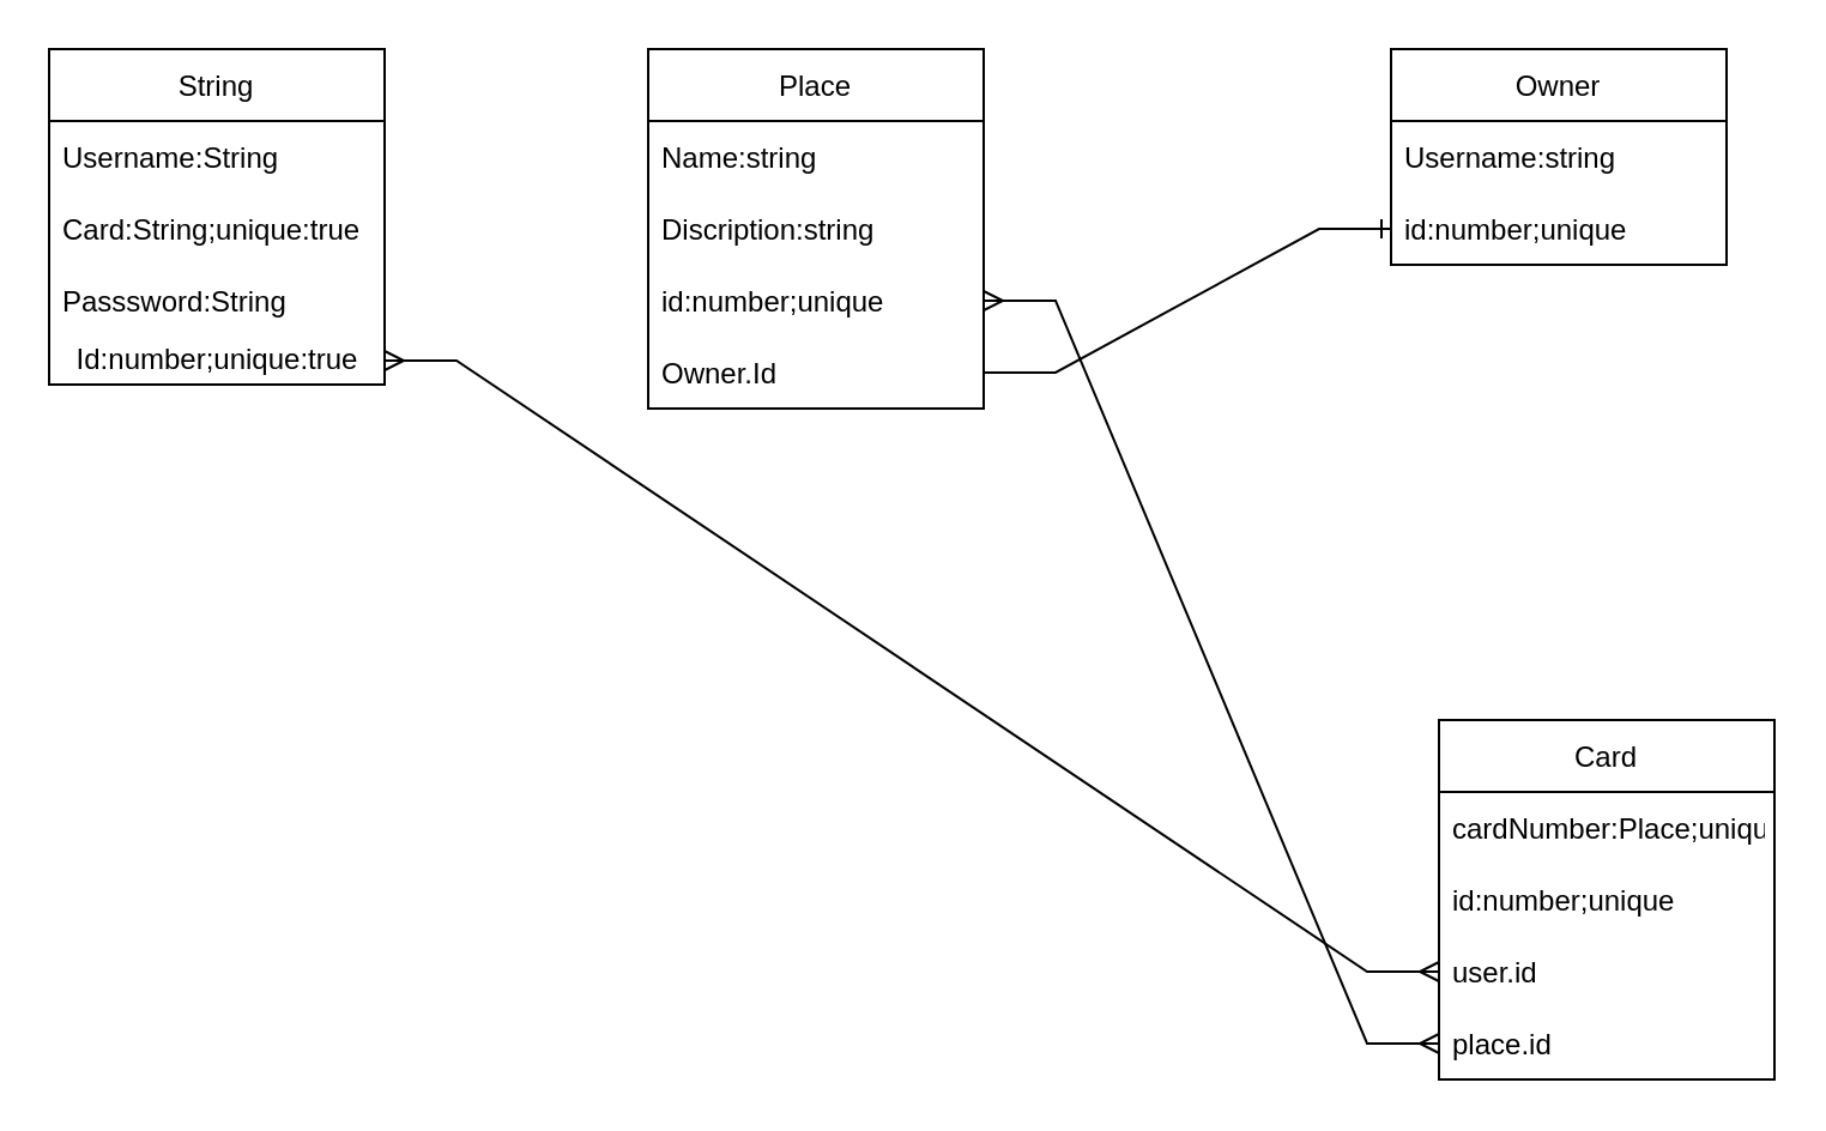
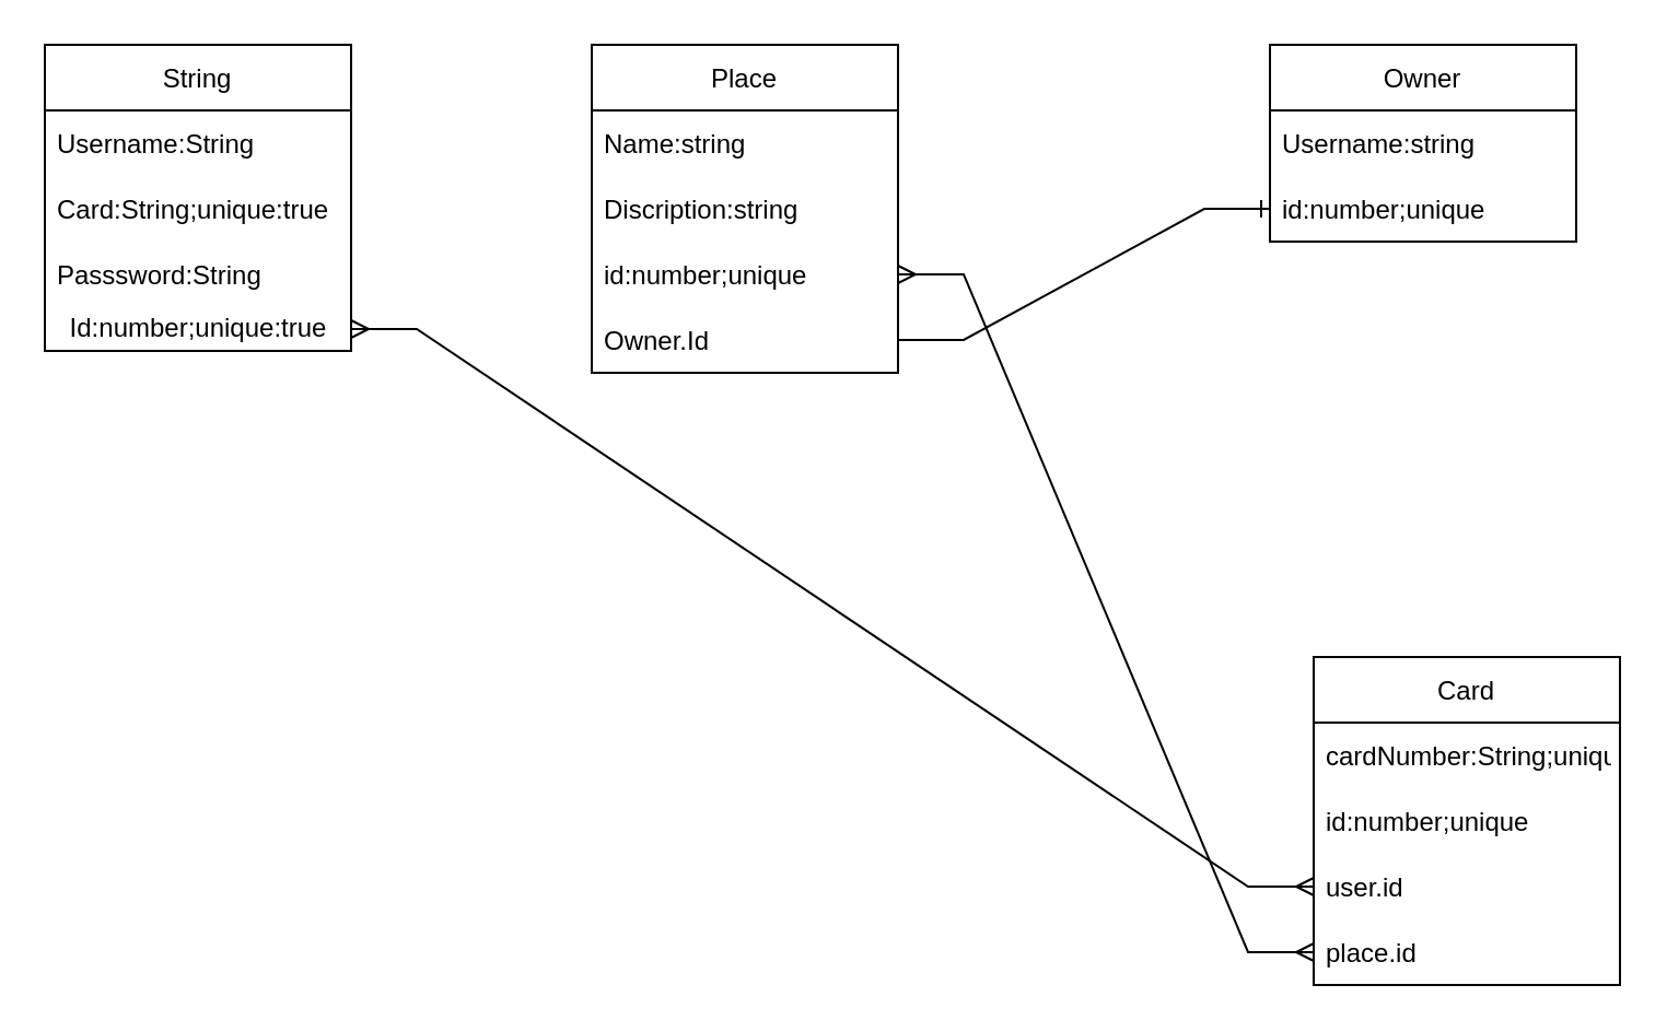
- <mxCell id="17" value="cardNumber:Place;unique" style="text;strokeColor=none;fillColor=none;align=left;verticalAlign=middle;spacingLeft=4;spacingRight=4;overflow=hidden;points=[[0,0.5],[1,0.5]];portConstraint=eastwest;rotatable=0;" vertex="1" parent="16"><mxGeometry y="30" width="140" height="30" as="geometry" /></mxCell>
+ <mxCell id="17" value="cardNumber:String;unique" style="text;strokeColor=none;fillColor=none;align=left;verticalAlign=middle;spacingLeft=4;spacingRight=4;overflow=hidden;points=[[0,0.5],[1,0.5]];portConstraint=eastwest;rotatable=0;" vertex="1" parent="16"><mxGeometry y="30" width="140" height="30" as="geometry" /></mxCell>
